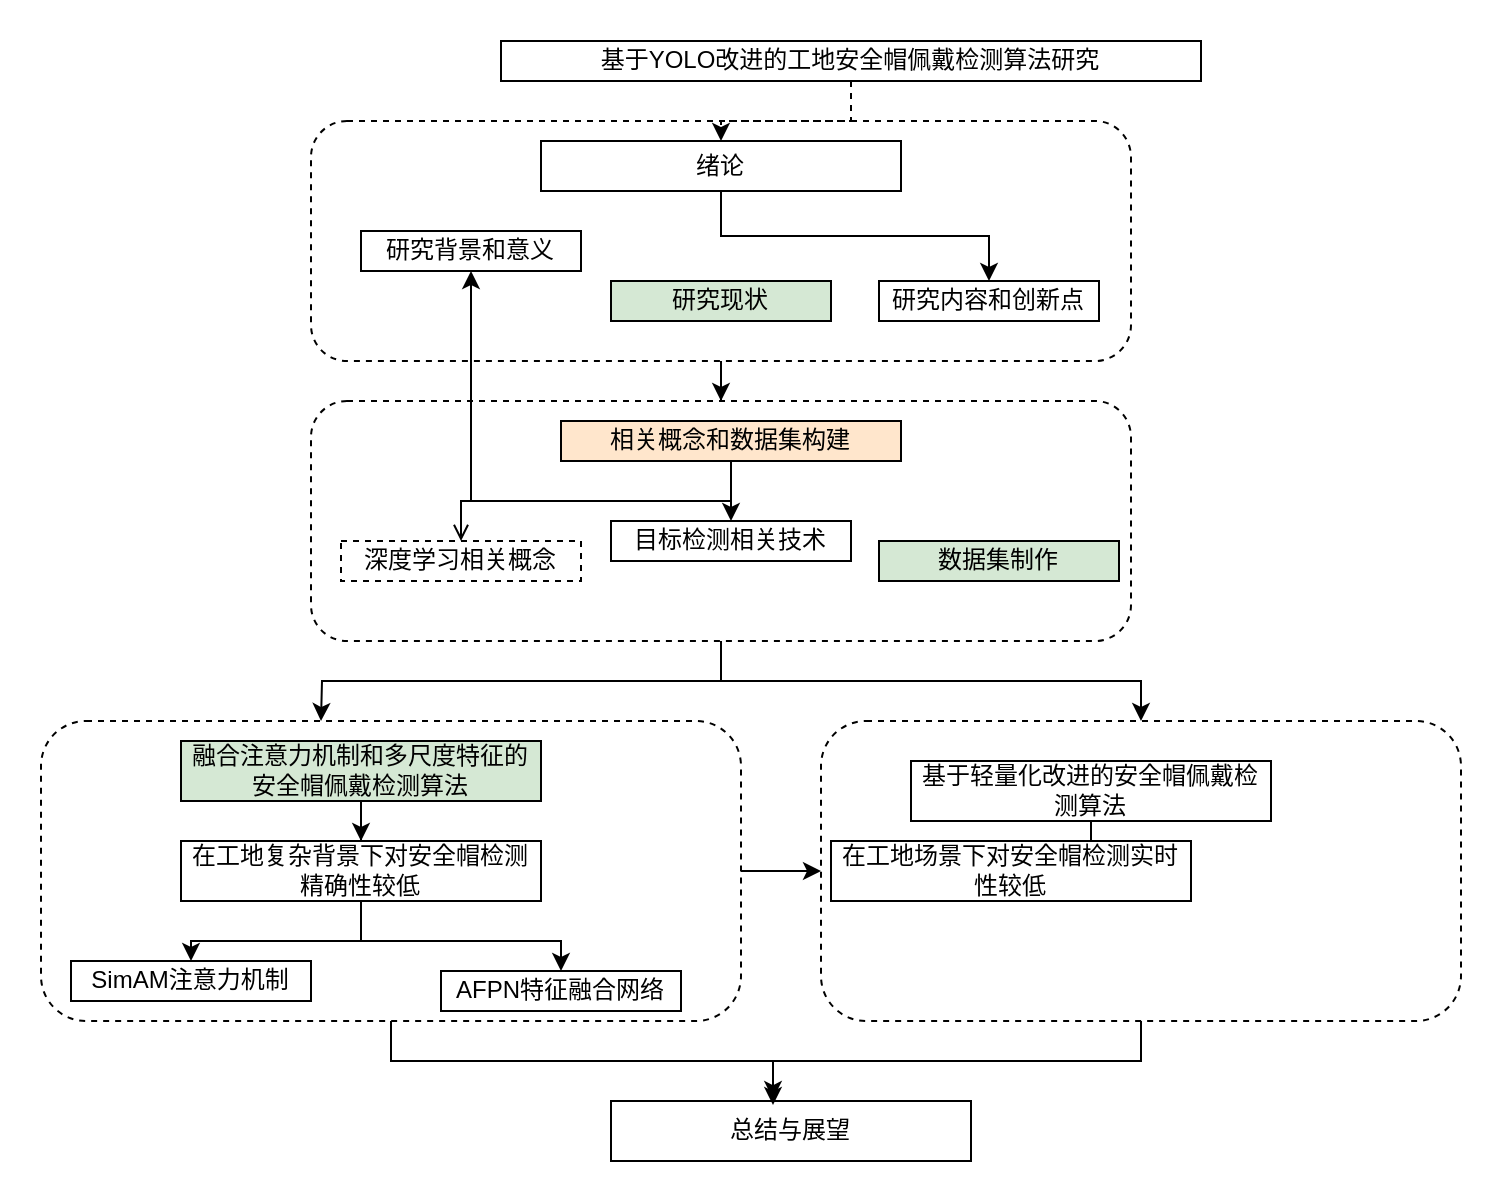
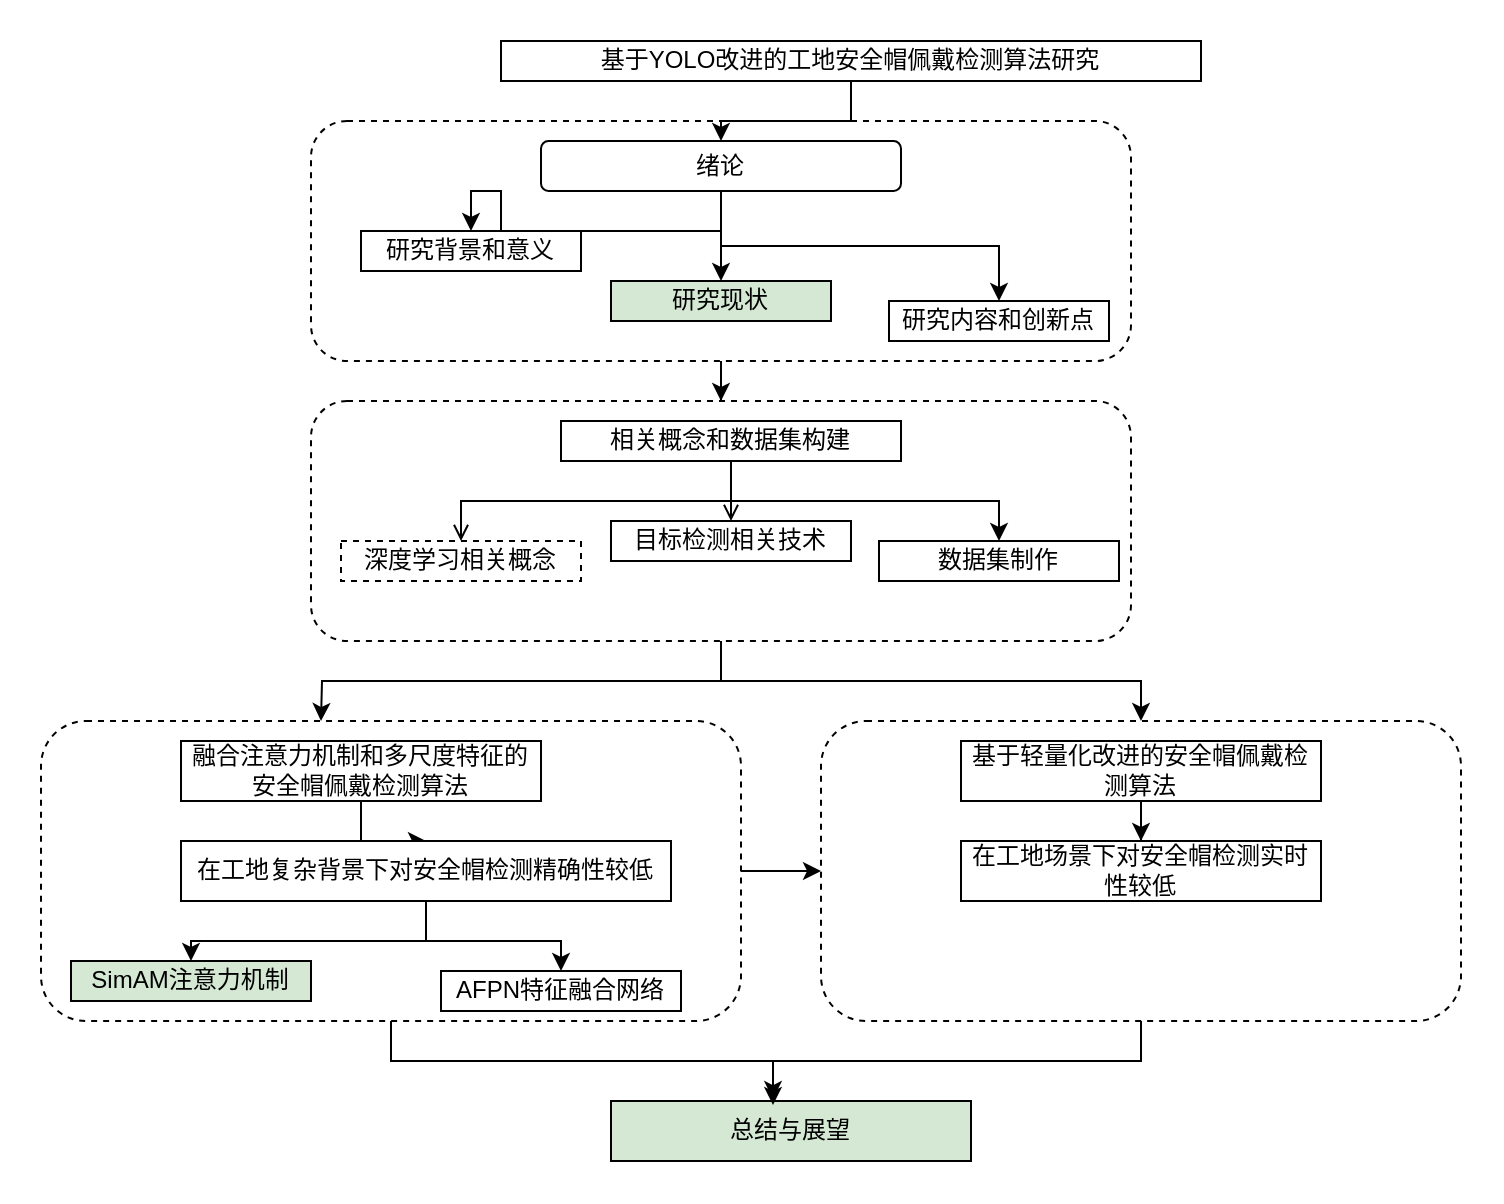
- <mxCell id="2" value="" style="edgeStyle=orthogonalEdgeStyle;rounded=0;orthogonalLoop=1;jettySize=auto;html=1;dashed=1;" edge="1" parent="1" source="3" target="7"><mxGeometry relative="1" as="geometry" /></mxCell>
+ <mxCell id="2" value="" style="edgeStyle=orthogonalEdgeStyle;rounded=0;orthogonalLoop=1;jettySize=auto;html=1;" edge="1" parent="1" source="3" target="7"><mxGeometry relative="1" as="geometry" /></mxCell>
- <mxCell id="7" value="绪论" style="whiteSpace=wrap;html=1;rounded=0;" vertex="1" parent="1"><mxGeometry x="270" y="70" width="180" height="25" as="geometry" /></mxCell>
+ <mxCell id="7" value="绪论" style="whiteSpace=wrap;html=1;rounded=1;" vertex="1" parent="1"><mxGeometry x="270" y="70" width="180" height="25" as="geometry" /></mxCell>
+ <mxCell id="5" style="edgeStyle=orthogonalEdgeStyle;rounded=0;orthogonalLoop=1;jettySize=auto;html=1;entryX=0.5;entryY=0;entryDx=0;entryDy=0;" edge="1" parent="1" source="7" target="8"><mxGeometry relative="1" as="geometry" /></mxCell>
+ <mxCell id="4" style="edgeStyle=orthogonalEdgeStyle;rounded=0;orthogonalLoop=1;jettySize=auto;html=1;exitX=0.5;exitY=1;exitDx=0;exitDy=0;entryX=0.5;entryY=0;entryDx=0;entryDy=0;" edge="1" parent="1" source="7" target="9"><mxGeometry relative="1" as="geometry" /></mxCell>
- <mxCell id="10" value="研究内容和创新点" style="rounded=0;whiteSpace=wrap;html=1;" vertex="1" parent="1"><mxGeometry x="439" y="140" width="110" height="20" as="geometry" /></mxCell>
+ <mxCell id="10" value="研究内容和创新点" style="rounded=0;whiteSpace=wrap;html=1;" vertex="1" parent="1"><mxGeometry x="444" y="150" width="110" height="20" as="geometry" /></mxCell>
- <mxCell id="18" style="edgeStyle=orthogonalEdgeStyle;rounded=0;orthogonalLoop=1;jettySize=auto;html=1;exitX=0.5;exitY=1;exitDx=0;exitDy=0;" edge="1" parent="1" source="19" target="8"><mxGeometry relative="1" as="geometry" /></mxCell>
+ <mxCell id="18" style="edgeStyle=orthogonalEdgeStyle;rounded=0;orthogonalLoop=1;jettySize=auto;html=1;exitX=0.5;exitY=1;exitDx=0;exitDy=0;entryX=0.5;entryY=0;entryDx=0;entryDy=0;" edge="1" parent="1" source="19" target="22"><mxGeometry relative="1" as="geometry" /></mxCell>
- <mxCell id="19" value="相关概念和数据集构建" style="rounded=0;whiteSpace=wrap;html=1;fillColor=#ffe6cc;" vertex="1" parent="1"><mxGeometry x="280" y="210" width="170" height="20" as="geometry" /></mxCell>
+ <mxCell id="19" value="相关概念和数据集构建" style="rounded=0;whiteSpace=wrap;html=1;" vertex="1" parent="1"><mxGeometry x="280" y="210" width="170" height="20" as="geometry" /></mxCell>
- <mxCell id="16" value="" style="edgeStyle=orthogonalEdgeStyle;rounded=0;orthogonalLoop=1;jettySize=auto;html=1;" edge="1" parent="1" source="19" target="21"><mxGeometry relative="1" as="geometry" /></mxCell>
+ <mxCell id="16" value="" style="edgeStyle=orthogonalEdgeStyle;rounded=0;orthogonalLoop=1;jettySize=auto;html=1;endArrow=open;" edge="1" parent="1" source="19" target="21"><mxGeometry relative="1" as="geometry" /></mxCell>
- <mxCell id="22" value="数据集制作" style="rounded=0;whiteSpace=wrap;html=1;fillColor=#d5e8d4;" vertex="1" parent="1"><mxGeometry x="439" y="270" width="120" height="20" as="geometry" /></mxCell>
+ <mxCell id="22" value="数据集制作" style="rounded=0;whiteSpace=wrap;html=1;" vertex="1" parent="1"><mxGeometry x="439" y="270" width="120" height="20" as="geometry" /></mxCell>
- <mxCell id="26" value="融合注意力机制和多尺度特征的安全帽佩戴检测算法" style="rounded=0;whiteSpace=wrap;html=1;fillColor=#d5e8d4;" vertex="1" parent="1"><mxGeometry x="90" y="370" width="180" height="30" as="geometry" /></mxCell>
+ <mxCell id="26" value="融合注意力机制和多尺度特征的安全帽佩戴检测算法" style="rounded=0;whiteSpace=wrap;html=1;" vertex="1" parent="1"><mxGeometry x="90" y="370" width="180" height="30" as="geometry" /></mxCell>
- <mxCell id="34" value="基于轻量化改进的安全帽佩戴检测算法" style="rounded=0;whiteSpace=wrap;html=1;" vertex="1" parent="1"><mxGeometry x="455" y="380" width="180" height="30" as="geometry" /></mxCell>
+ <mxCell id="34" value="基于轻量化改进的安全帽佩戴检测算法" style="rounded=0;whiteSpace=wrap;html=1;" vertex="1" parent="1"><mxGeometry x="480" y="370" width="180" height="30" as="geometry" /></mxCell>
- <mxCell id="29" value="在工地复杂背景下对安全帽检测精确性较低" style="rounded=0;whiteSpace=wrap;html=1;" vertex="1" parent="1"><mxGeometry x="90" y="420" width="180" height="30" as="geometry" /></mxCell>
+ <mxCell id="29" value="在工地复杂背景下对安全帽检测精确性较低" style="rounded=0;whiteSpace=wrap;html=1;" vertex="1" parent="1"><mxGeometry x="90" y="420" width="245" height="30" as="geometry" /></mxCell>
- <mxCell id="35" value="在工地场景下对安全帽检测实时性较低" style="rounded=0;whiteSpace=wrap;html=1;" vertex="1" parent="1"><mxGeometry x="415" y="420" width="180" height="30" as="geometry" /></mxCell>
+ <mxCell id="35" value="在工地场景下对安全帽检测实时性较低" style="rounded=0;whiteSpace=wrap;html=1;" vertex="1" parent="1"><mxGeometry x="480" y="420" width="180" height="30" as="geometry" /></mxCell>
- <mxCell id="30" value="SimAM注意力机制" style="rounded=0;whiteSpace=wrap;html=1;" vertex="1" parent="1"><mxGeometry x="35" y="480" width="120" height="20" as="geometry" /></mxCell>
+ <mxCell id="30" value="SimAM注意力机制" style="rounded=0;whiteSpace=wrap;html=1;fillColor=#d5e8d4;" vertex="1" parent="1"><mxGeometry x="35" y="480" width="120" height="20" as="geometry" /></mxCell>
- <mxCell id="36" value="总结与展望" style="rounded=0;whiteSpace=wrap;html=1;" vertex="1" parent="1"><mxGeometry x="305" y="550" width="180" height="30" as="geometry" /></mxCell>
+ <mxCell id="36" value="总结与展望" style="rounded=0;whiteSpace=wrap;html=1;fillColor=#d5e8d4;" vertex="1" parent="1"><mxGeometry x="305" y="550" width="180" height="30" as="geometry" /></mxCell>
